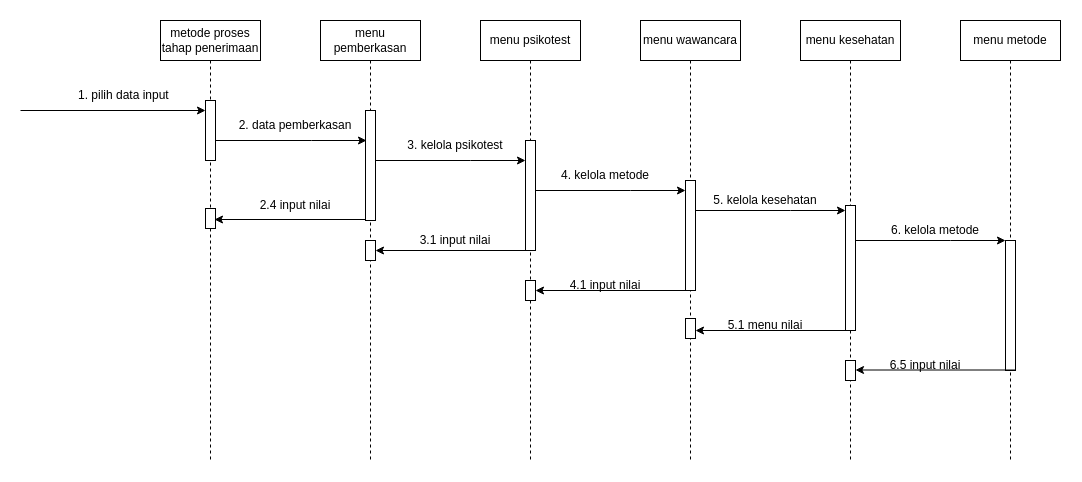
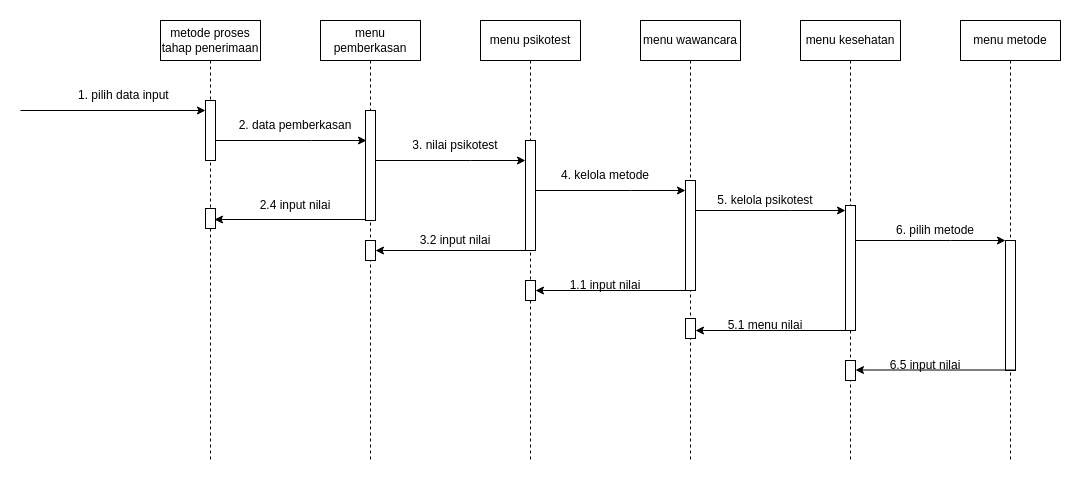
- <mxCell id="31" value="3. kelola psikotest" style="text;html=1;strokeColor=none;fillColor=none;align=center;verticalAlign=middle;whiteSpace=wrap;rounded=0;" vertex="1" parent="1"><mxGeometry x="390" y="130" width="130" height="30" as="geometry" /></mxCell>
+ <mxCell id="31" value="3. nilai psikotest" style="text;html=1;strokeColor=none;fillColor=none;align=center;verticalAlign=middle;whiteSpace=wrap;rounded=0;" vertex="1" parent="1"><mxGeometry x="390" y="130" width="130" height="30" as="geometry" /></mxCell>
- <mxCell id="33" value="5. kelola kesehatan" style="text;html=1;strokeColor=none;fillColor=none;align=center;verticalAlign=middle;whiteSpace=wrap;rounded=0;" vertex="1" parent="1"><mxGeometry x="700" y="185" width="130" height="30" as="geometry" /></mxCell>
+ <mxCell id="33" value="5. kelola psikotest" style="text;html=1;strokeColor=none;fillColor=none;align=center;verticalAlign=middle;whiteSpace=wrap;rounded=0;" vertex="1" parent="1"><mxGeometry x="700" y="185" width="130" height="30" as="geometry" /></mxCell>
- <mxCell id="34" value="6. kelola metode" style="text;html=1;strokeColor=none;fillColor=none;align=center;verticalAlign=middle;whiteSpace=wrap;rounded=0;" vertex="1" parent="1"><mxGeometry x="870" y="215" width="130" height="30" as="geometry" /></mxCell>
+ <mxCell id="34" value="6. pilih metode" style="text;html=1;strokeColor=none;fillColor=none;align=center;verticalAlign=middle;whiteSpace=wrap;rounded=0;" vertex="1" parent="1"><mxGeometry x="870" y="215" width="130" height="30" as="geometry" /></mxCell>
- <mxCell id="37" value="3.1 input nilai" style="text;html=1;strokeColor=none;fillColor=none;align=center;verticalAlign=middle;whiteSpace=wrap;rounded=0;" vertex="1" parent="1"><mxGeometry x="390" y="225" width="130" height="30" as="geometry" /></mxCell>
+ <mxCell id="37" value="3.2 input nilai" style="text;html=1;strokeColor=none;fillColor=none;align=center;verticalAlign=middle;whiteSpace=wrap;rounded=0;" vertex="1" parent="1"><mxGeometry x="390" y="225" width="130" height="30" as="geometry" /></mxCell>
- <mxCell id="38" value="4.1 input nilai" style="text;html=1;strokeColor=none;fillColor=none;align=center;verticalAlign=middle;whiteSpace=wrap;rounded=0;" vertex="1" parent="1"><mxGeometry x="540" y="270" width="130" height="30" as="geometry" /></mxCell>
+ <mxCell id="38" value="1.1 input nilai" style="text;html=1;strokeColor=none;fillColor=none;align=center;verticalAlign=middle;whiteSpace=wrap;rounded=0;" vertex="1" parent="1"><mxGeometry x="540" y="270" width="130" height="30" as="geometry" /></mxCell>
